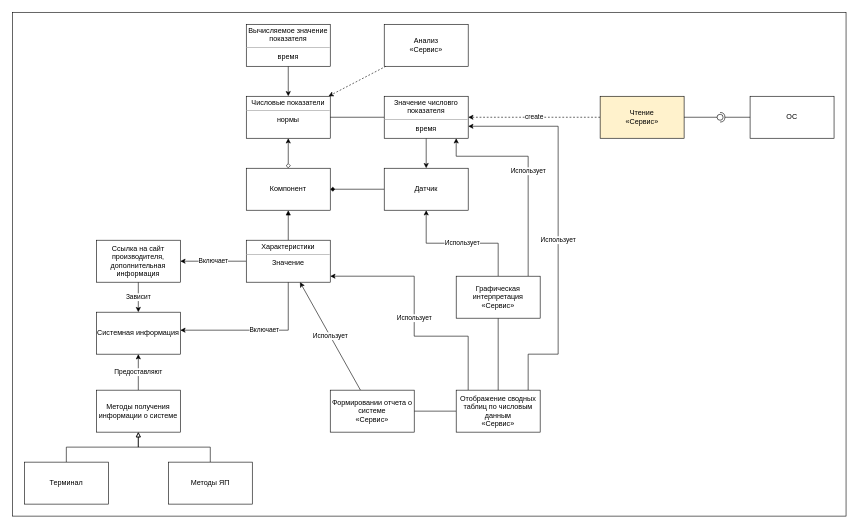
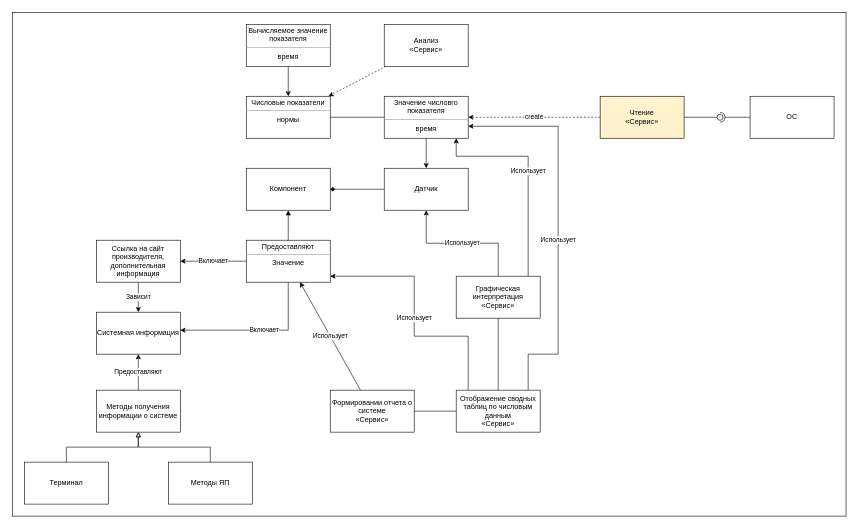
- <mxCell id="11" style="edgeStyle=orthogonalEdgeStyle;rounded=0;orthogonalLoop=1;jettySize=auto;html=1;startArrow=diamond;startFill=0;" edge="1" parent="1" source="13" target="7"><mxGeometry relative="1" as="geometry" /></mxCell>
- <mxCell id="18" value="&lt;p style=&quot;margin:0px;margin-top:4px;text-align:center;&quot;&gt;Характеристики&lt;/p&gt;&lt;hr size=&quot;1&quot;&gt;&lt;div style=&quot;text-align: center; height: 2px;&quot;&gt;Значение&lt;/div&gt;" style="verticalAlign=top;align=left;overflow=fill;fontSize=12;fontFamily=Helvetica;html=1;whiteSpace=wrap;" vertex="1" parent="1"><mxGeometry x="410" y="400" width="140" height="70" as="geometry" /></mxCell>
+ <mxCell id="18" value="&lt;p style=&quot;margin:0px;margin-top:4px;text-align:center;&quot;&gt;Предоставляют&lt;/p&gt;&lt;hr size=&quot;1&quot;&gt;&lt;div style=&quot;text-align: center; height: 2px;&quot;&gt;Значение&lt;/div&gt;" style="verticalAlign=top;align=left;overflow=fill;fontSize=12;fontFamily=Helvetica;html=1;whiteSpace=wrap;" vertex="1" parent="1"><mxGeometry x="410" y="400" width="140" height="70" as="geometry" /></mxCell>
